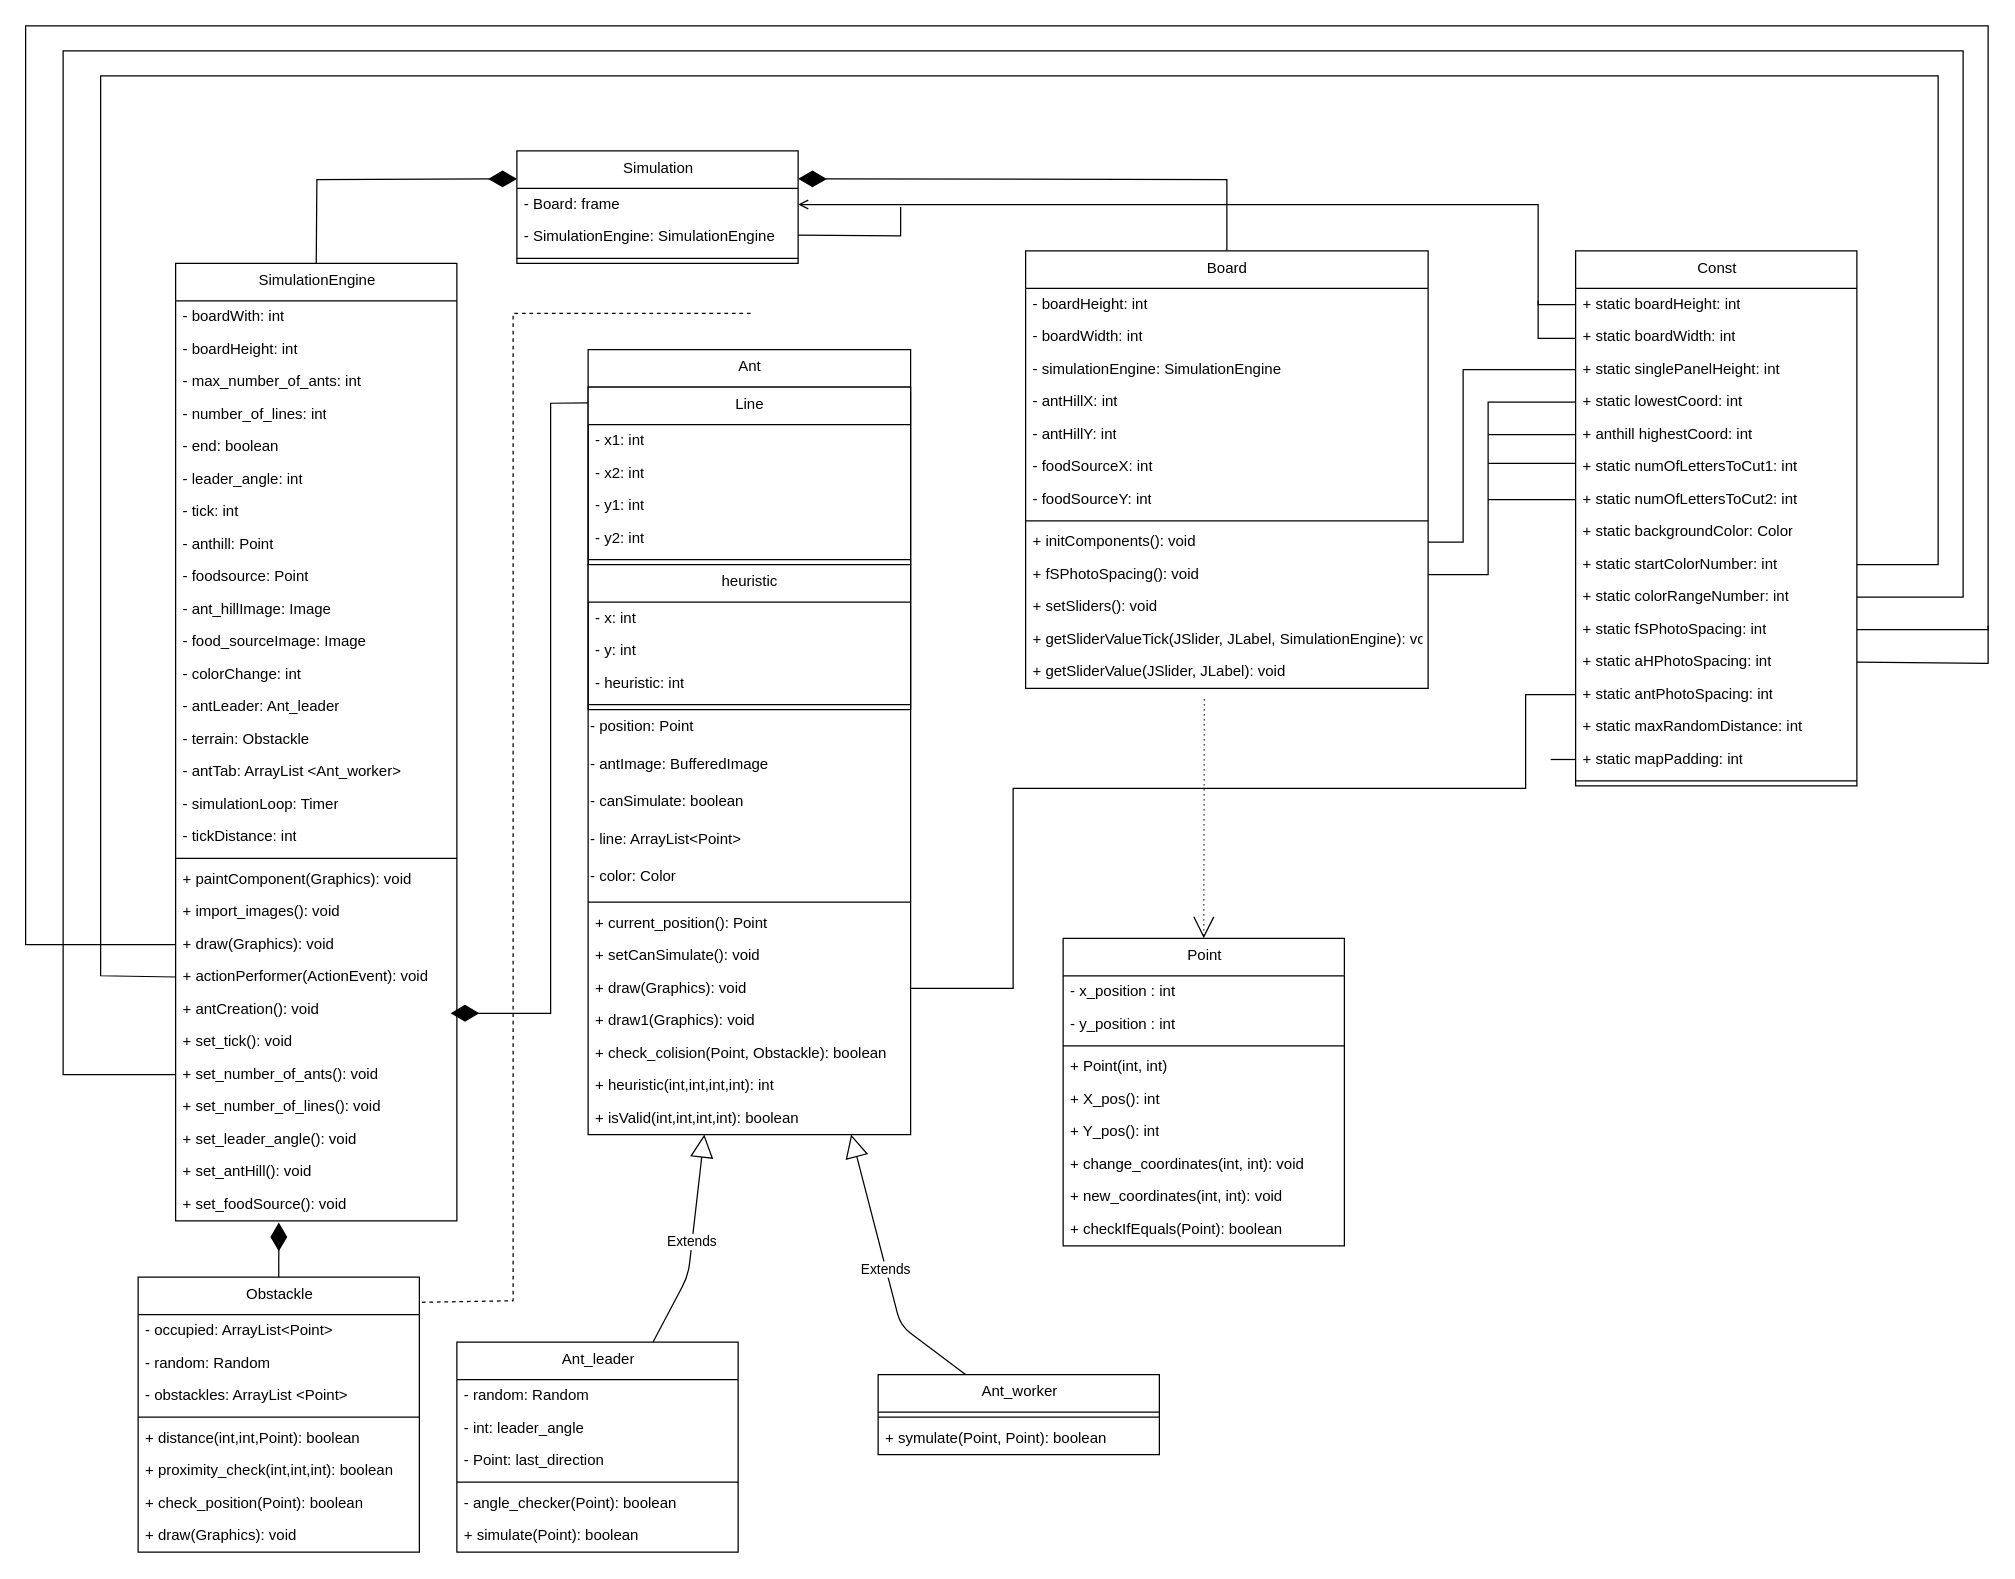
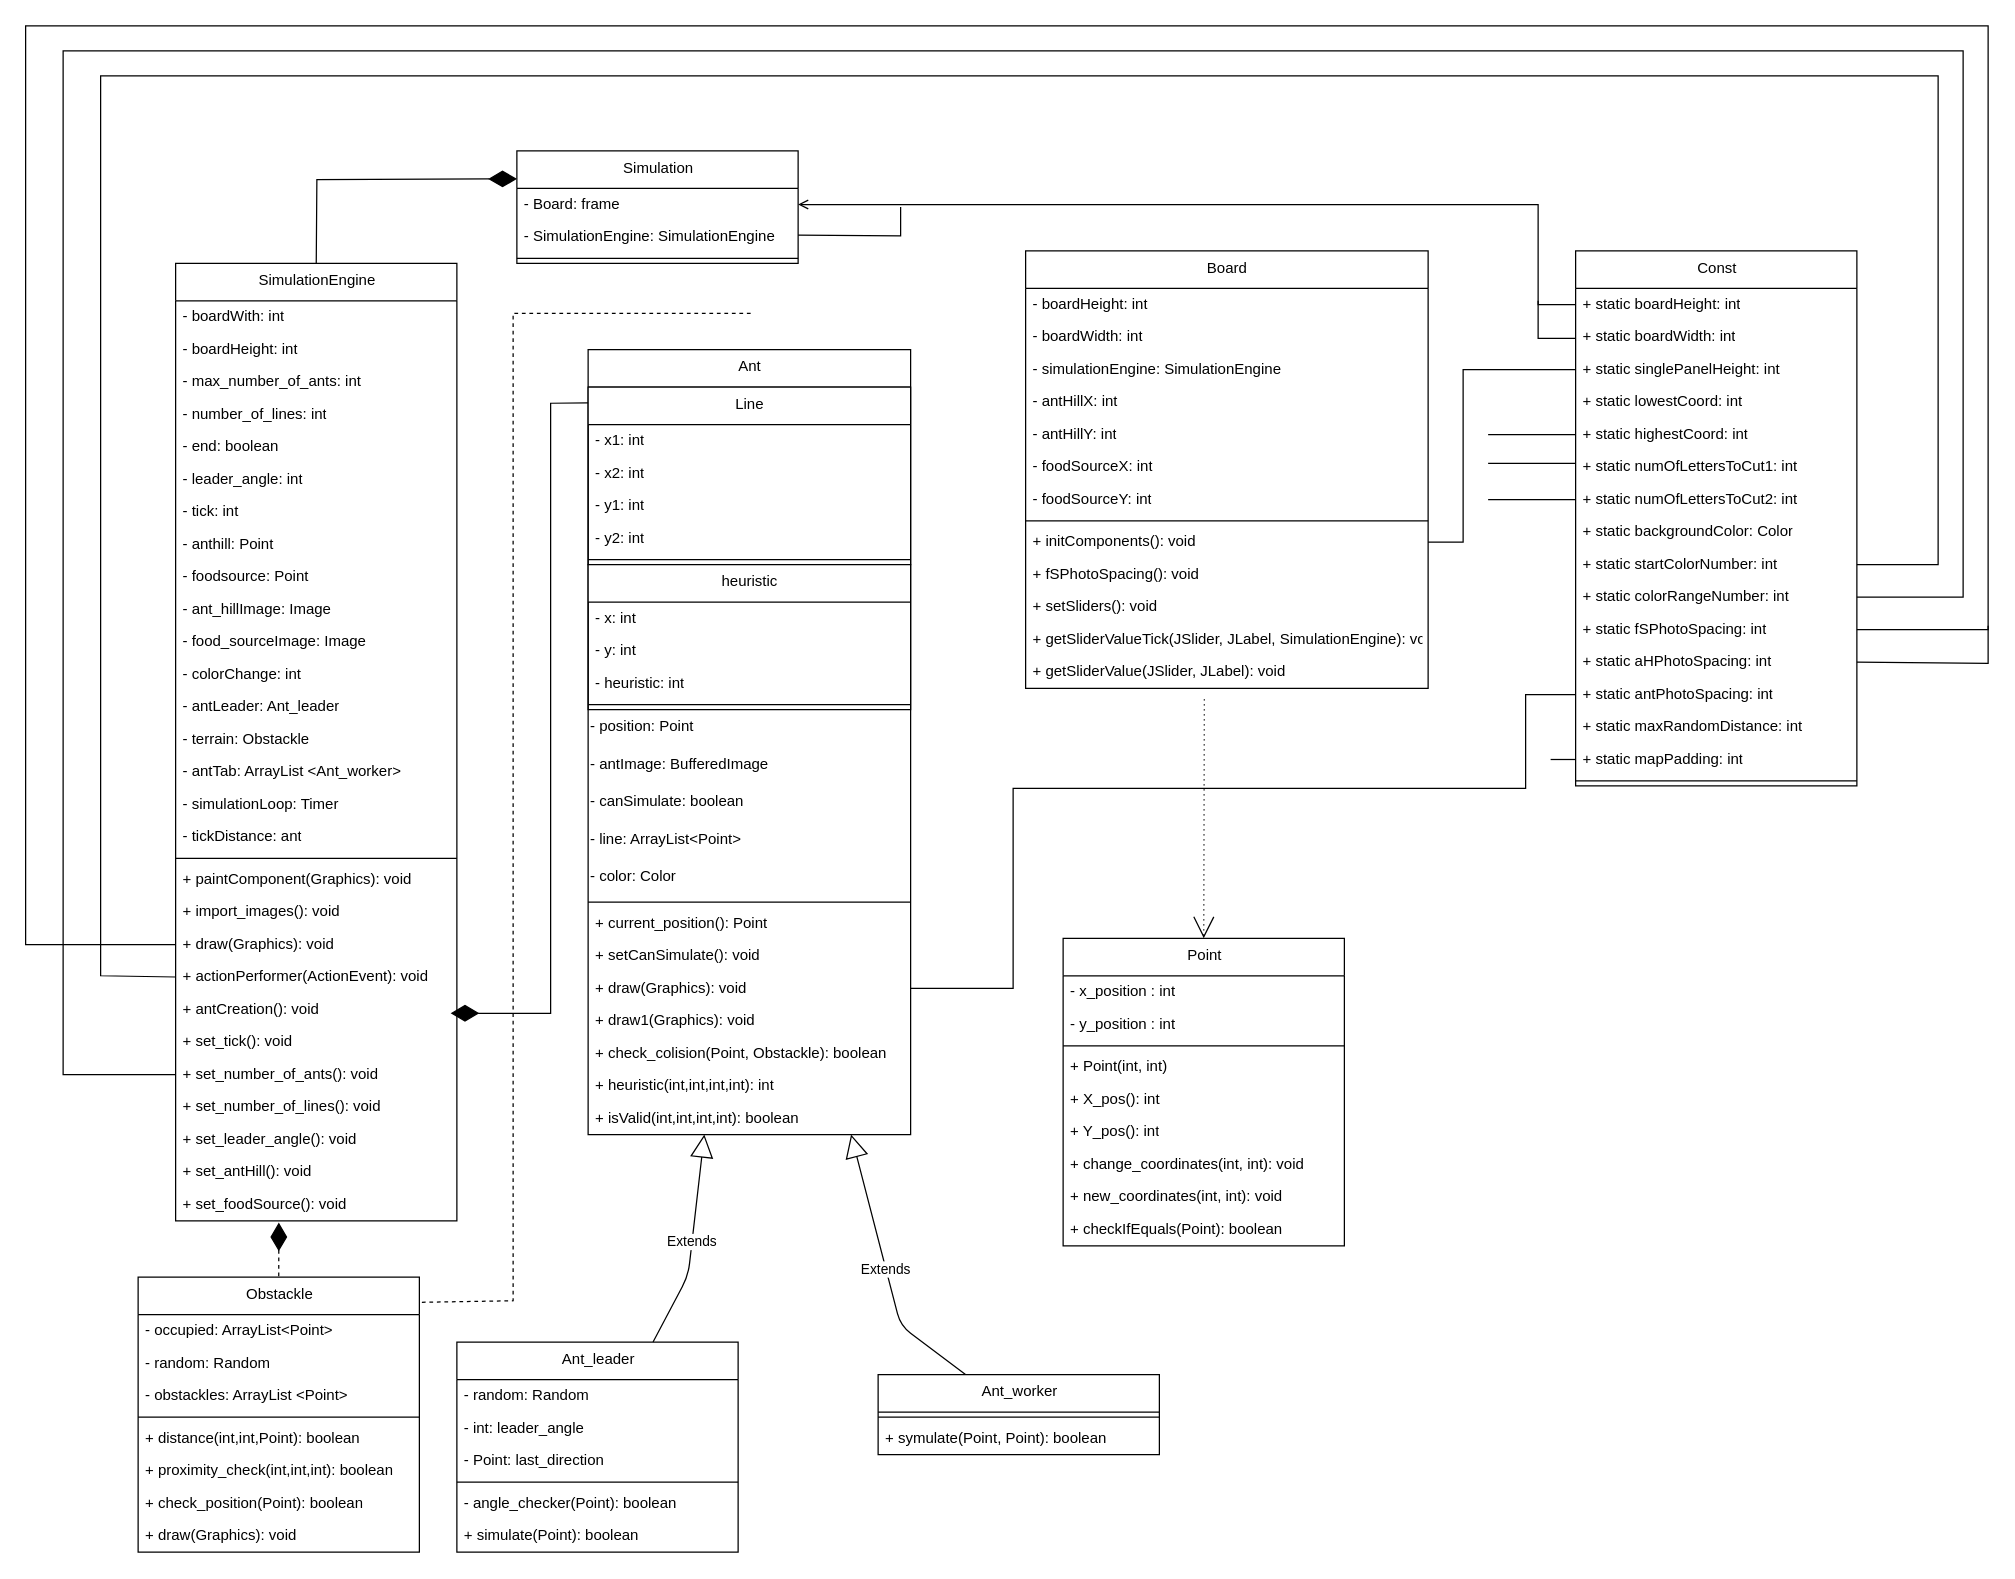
- <mxCell id="107" value="" style="endArrow=none;html=1;rounded=0;entryX=0.5;entryY=0;entryDx=0;entryDy=0;exitX=1;exitY=0.25;exitDx=0;exitDy=0;startArrow=diamondThin;startFill=1;endSize=20;startSize=20;" parent="1" source="12" target="83" edge="1"><mxGeometry width="50" height="50" relative="1" as="geometry"><mxPoint x="420" y="430" as="sourcePoint" /><mxPoint x="470" y="380" as="targetPoint" /><Array as="points"><mxPoint x="981" y="143" /></Array></mxGeometry></mxCell>
- <mxCell id="117" value="+ anthill highestCoord: int" style="text;html=1;strokeColor=none;fillColor=none;align=left;verticalAlign=middle;spacingLeft=4;spacingRight=4;overflow=hidden;rotatable=0;points=[[0,0.5],[1,0.5]];portConstraint=eastwest;" parent="112" vertex="1"><mxGeometry y="134" width="225" height="26" as="geometry" /></mxCell>
+ <mxCell id="117" value="+ static highestCoord: int" style="text;html=1;strokeColor=none;fillColor=none;align=left;verticalAlign=middle;spacingLeft=4;spacingRight=4;overflow=hidden;rotatable=0;points=[[0,0.5],[1,0.5]];portConstraint=eastwest;" parent="112" vertex="1"><mxGeometry y="134" width="225" height="26" as="geometry" /></mxCell>
- <mxCell id="133" value="" style="endArrow=none;html=1;rounded=0;entryX=0;entryY=0.5;entryDx=0;entryDy=0;exitX=1;exitY=0.5;exitDx=0;exitDy=0;" parent="1" source="93" target="116" edge="1"><mxGeometry width="50" height="50" relative="1" as="geometry"><mxPoint x="1180" y="470" as="sourcePoint" /><mxPoint x="1230" y="420" as="targetPoint" /><Array as="points"><mxPoint x="1190" y="459" /><mxPoint x="1190" y="321" /></Array></mxGeometry></mxCell>
- <mxCell id="68" value="- tickDistance: int" style="text;html=1;strokeColor=none;fillColor=none;align=left;verticalAlign=middle;spacingLeft=4;spacingRight=4;overflow=hidden;rotatable=0;points=[[0,0.5],[1,0.5]];portConstraint=eastwest;" parent="51" vertex="1"><mxGeometry y="446" width="225" height="26" as="geometry" /></mxCell>
+ <mxCell id="68" value="- tickDistance: ant" style="text;html=1;strokeColor=none;fillColor=none;align=left;verticalAlign=middle;spacingLeft=4;spacingRight=4;overflow=hidden;rotatable=0;points=[[0,0.5],[1,0.5]];portConstraint=eastwest;" parent="51" vertex="1"><mxGeometry y="446" width="225" height="26" as="geometry" /></mxCell>
- <mxCell id="110" value="" style="endArrow=none;html=1;rounded=0;startArrow=diamondThin;startFill=1;strokeWidth=1;targetPerimeterSpacing=0;endSize=6;curved=0;startSize=20;entryX=0.5;entryY=0;entryDx=0;entryDy=0;exitX=0.367;exitY=1.057;exitDx=0;exitDy=0;exitPerimeter=0;" parent="1" source="80" target="97" edge="1"><mxGeometry width="50" height="50" relative="1" as="geometry"><mxPoint x="220" y="940" as="sourcePoint" /><mxPoint x="252.5" y="1081" as="targetPoint" /></mxGeometry></mxCell>
+ <mxCell id="110" value="" style="endArrow=none;html=1;rounded=0;startArrow=diamondThin;startFill=1;strokeWidth=1;targetPerimeterSpacing=0;endSize=6;curved=0;startSize=20;entryX=0.5;entryY=0;entryDx=0;entryDy=0;exitX=0.367;exitY=1.057;exitDx=0;exitDy=0;exitPerimeter=0;dashed=1;" parent="1" source="80" target="97" edge="1"><mxGeometry width="50" height="50" relative="1" as="geometry"><mxPoint x="220" y="940" as="sourcePoint" /><mxPoint x="252.5" y="1081" as="targetPoint" /></mxGeometry></mxCell>
